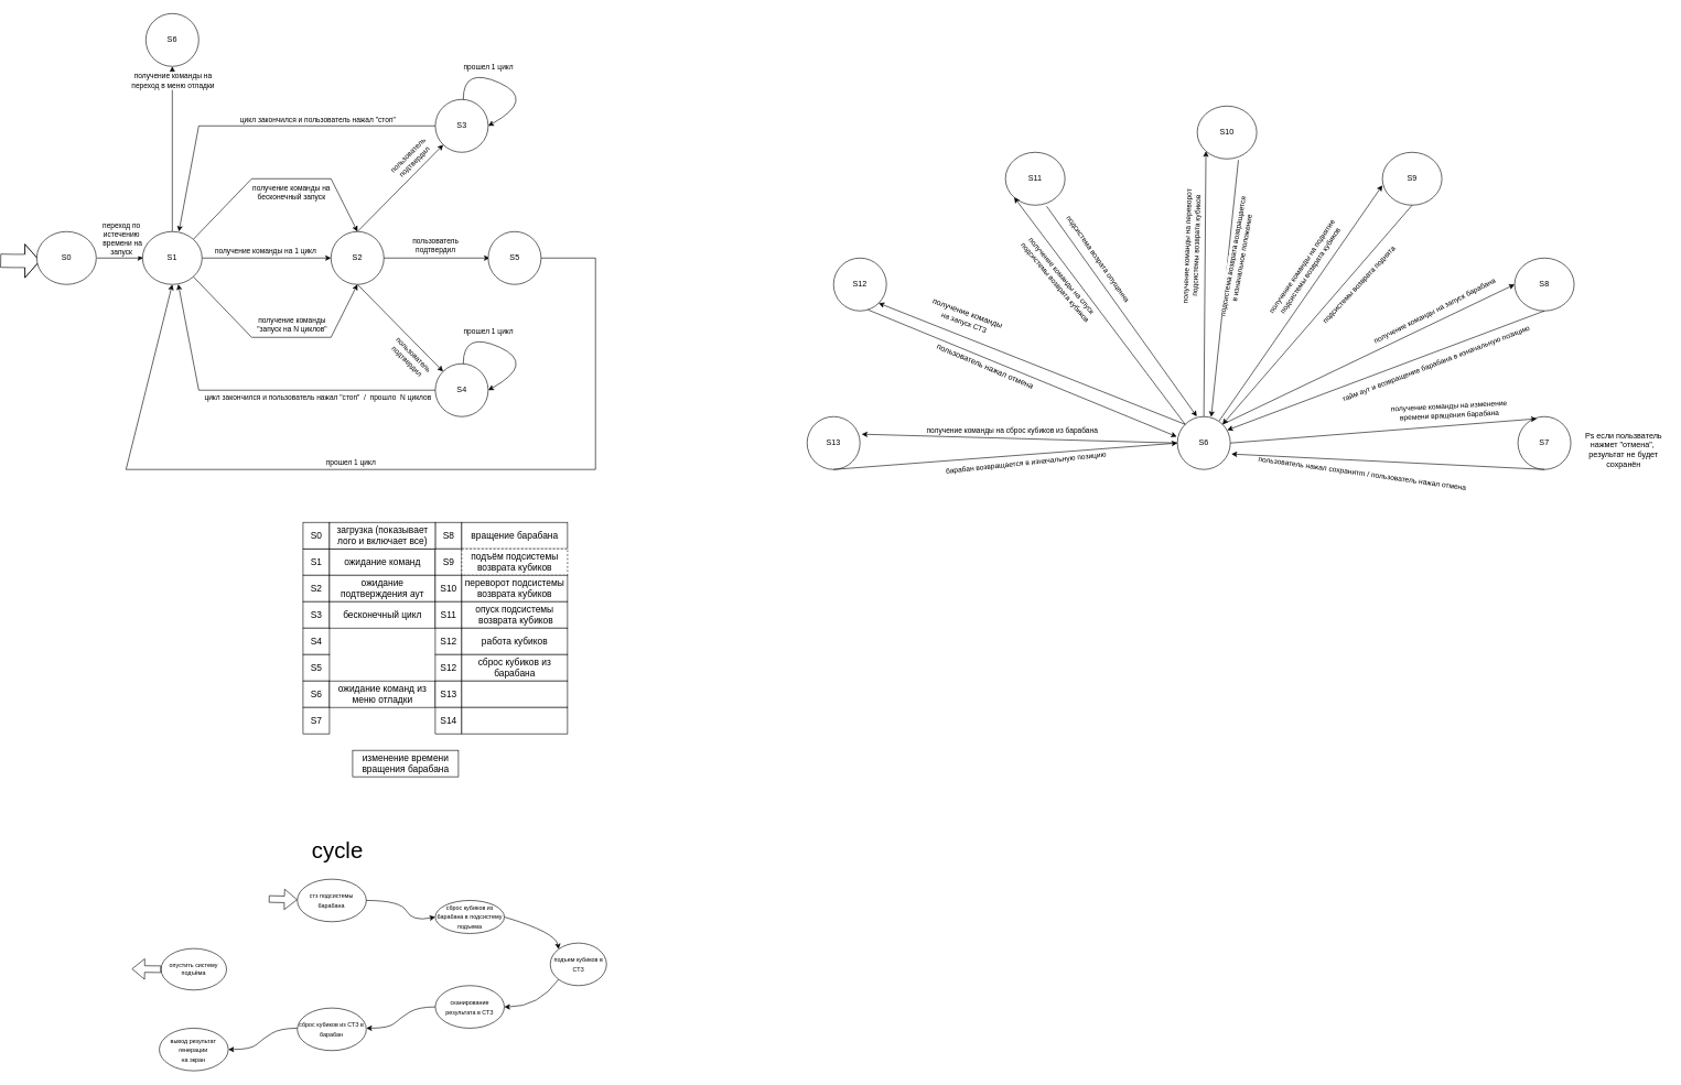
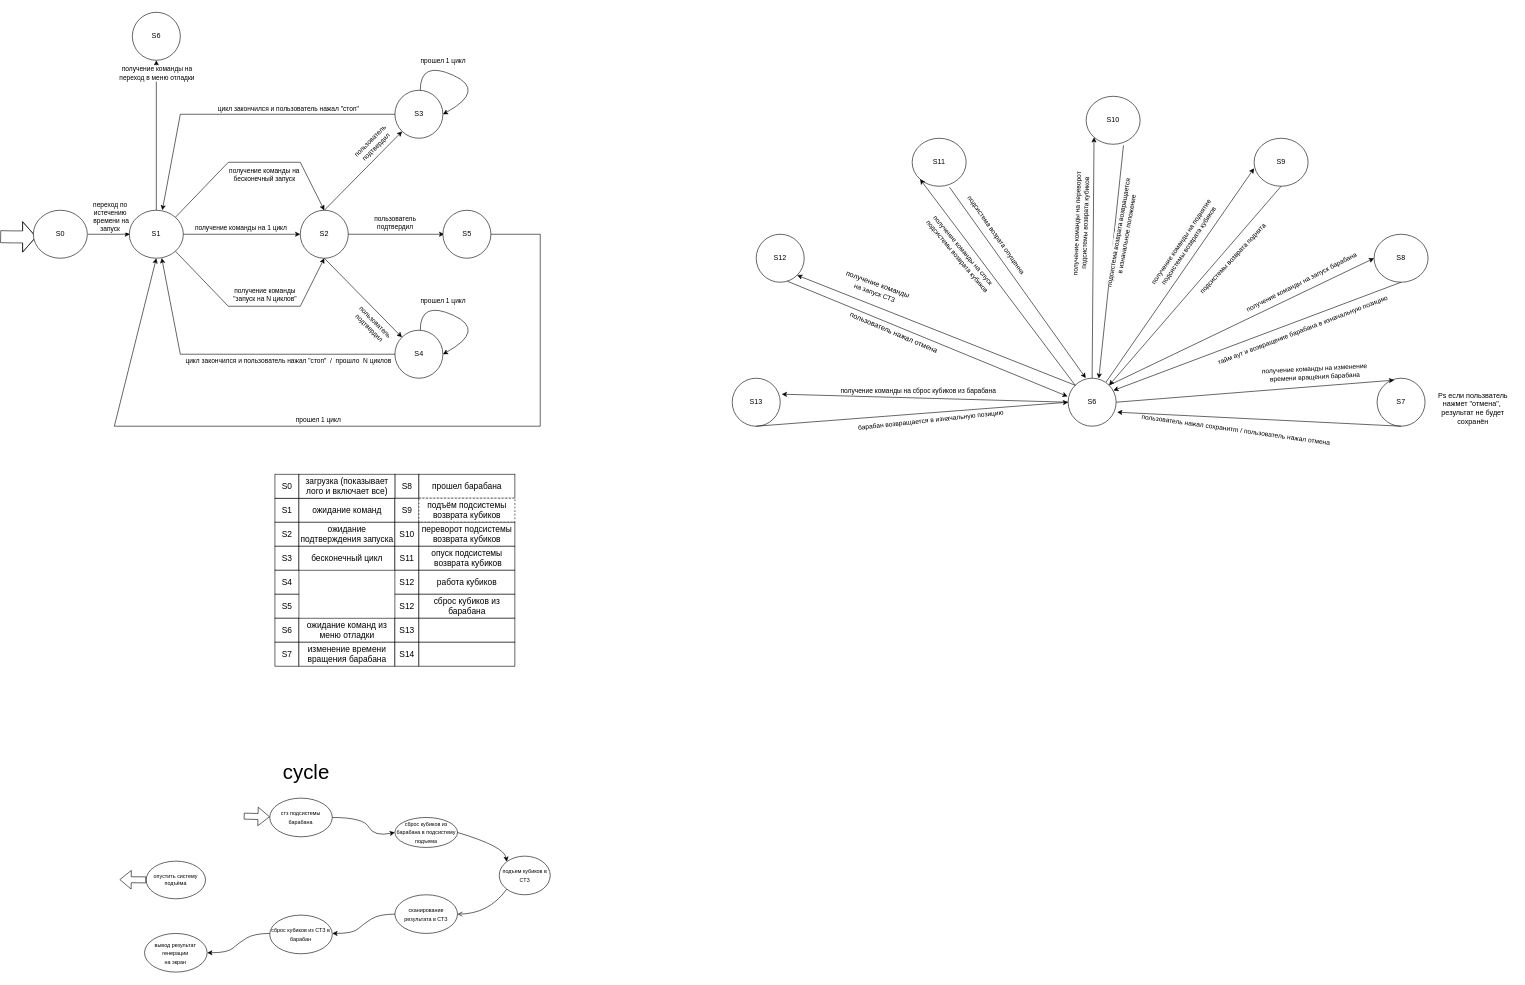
- <mxCell id="64" value="&lt;span style=&quot;font-size: 14px;&quot;&gt;вращение барабана&lt;/span&gt;" style="rounded=0;whiteSpace=wrap;html=1;fontSize=11;" vertex="1" parent="1"><mxGeometry x="697.74" y="790" width="160" height="40" as="geometry" /></mxCell>
+ <mxCell id="64" value="&lt;span style=&quot;font-size: 14px;&quot;&gt;прошел барабана&lt;/span&gt;" style="rounded=0;whiteSpace=wrap;html=1;fontSize=11;" vertex="1" parent="1"><mxGeometry x="697.74" y="790" width="160" height="40" as="geometry" /></mxCell>
- <mxCell id="40" value="&lt;font style=&quot;font-size: 14px;&quot;&gt;ожидание подтверждения аут&lt;/font&gt;" style="rounded=0;whiteSpace=wrap;html=1;fontSize=11;" vertex="1" parent="1"><mxGeometry x="497.74" y="870" width="160" height="40" as="geometry" /></mxCell>
+ <mxCell id="40" value="&lt;font style=&quot;font-size: 14px;&quot;&gt;ожидание подтверждения запуска&lt;/font&gt;" style="rounded=0;whiteSpace=wrap;html=1;fontSize=11;" vertex="1" parent="1"><mxGeometry x="497.74" y="870" width="160" height="40" as="geometry" /></mxCell>
- <mxCell id="62" value="&lt;font style=&quot;font-size: 14px;&quot;&gt;изменение времени вращения барабана&lt;/font&gt;" style="rounded=0;whiteSpace=wrap;html=1;fontSize=11;" vertex="1" parent="1"><mxGeometry x="532.74" y="1135" width="160" height="40" as="geometry" /></mxCell>
+ <mxCell id="62" value="&lt;font style=&quot;font-size: 14px;&quot;&gt;изменение времени вращения барабана&lt;/font&gt;" style="rounded=0;whiteSpace=wrap;html=1;fontSize=11;" vertex="1" parent="1"><mxGeometry x="497.74" y="1070" width="160" height="40" as="geometry" /></mxCell>
- <mxCell id="31" value="" style="curved=1;endArrow=classic;html=1;rounded=0;fontSize=12;exitX=0;exitY=1;exitDx=0;exitDy=0;entryX=1;entryY=0.5;entryDx=0;entryDy=0;" edge="1" parent="1" source="28" target="30"><mxGeometry width="50" height="50" relative="1" as="geometry"><mxPoint x="814.261" y="1555.556" as="sourcePoint" /><mxPoint x="857.739" y="1515.278" as="targetPoint" /><Array as="points"><mxPoint x="814.261" y="1523.333" /></Array></mxGeometry></mxCell>
+ <mxCell id="31" value="" style="curved=1;endArrow=open;html=1;rounded=0;fontSize=12;exitX=0;exitY=1;exitDx=0;exitDy=0;entryX=1;entryY=0.5;entryDx=0;entryDy=0;" edge="1" parent="1" source="28" target="30"><mxGeometry width="50" height="50" relative="1" as="geometry"><mxPoint x="814.261" y="1555.556" as="sourcePoint" /><mxPoint x="857.739" y="1515.278" as="targetPoint" /><Array as="points"><mxPoint x="814.261" y="1523.333" /></Array></mxGeometry></mxCell>
